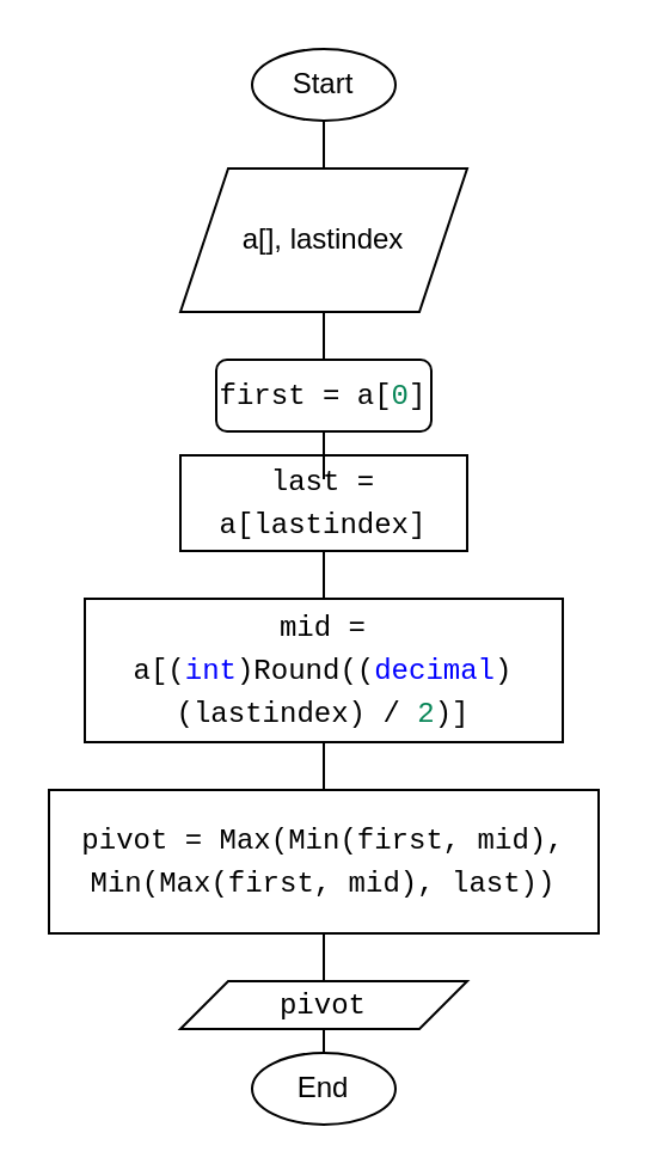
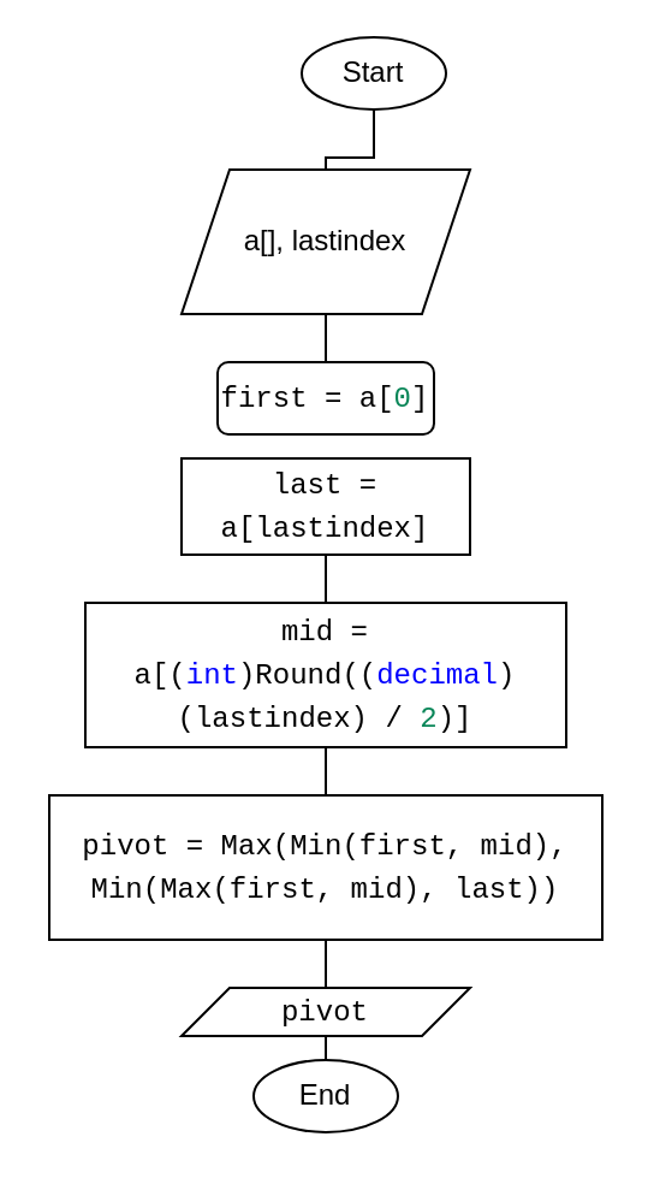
- <mxCell id="3" value="Start" style="ellipse;whiteSpace=wrap;html=1;" vertex="1" parent="1"><mxGeometry x="105" y="20" width="60" height="30" as="geometry" /></mxCell>
+ <mxCell id="3" value="Start" style="ellipse;whiteSpace=wrap;html=1;" vertex="1" parent="1"><mxGeometry x="125" y="15" width="60" height="30" as="geometry" /></mxCell>
- <mxCell id="12" style="edgeStyle=orthogonalEdgeStyle;rounded=0;orthogonalLoop=1;jettySize=auto;html=1;exitX=0.5;exitY=1;exitDx=0;exitDy=0;endArrow=none;endFill=0;" edge="1" parent="1" source="13" target="11"><mxGeometry relative="1" as="geometry" /></mxCell>
